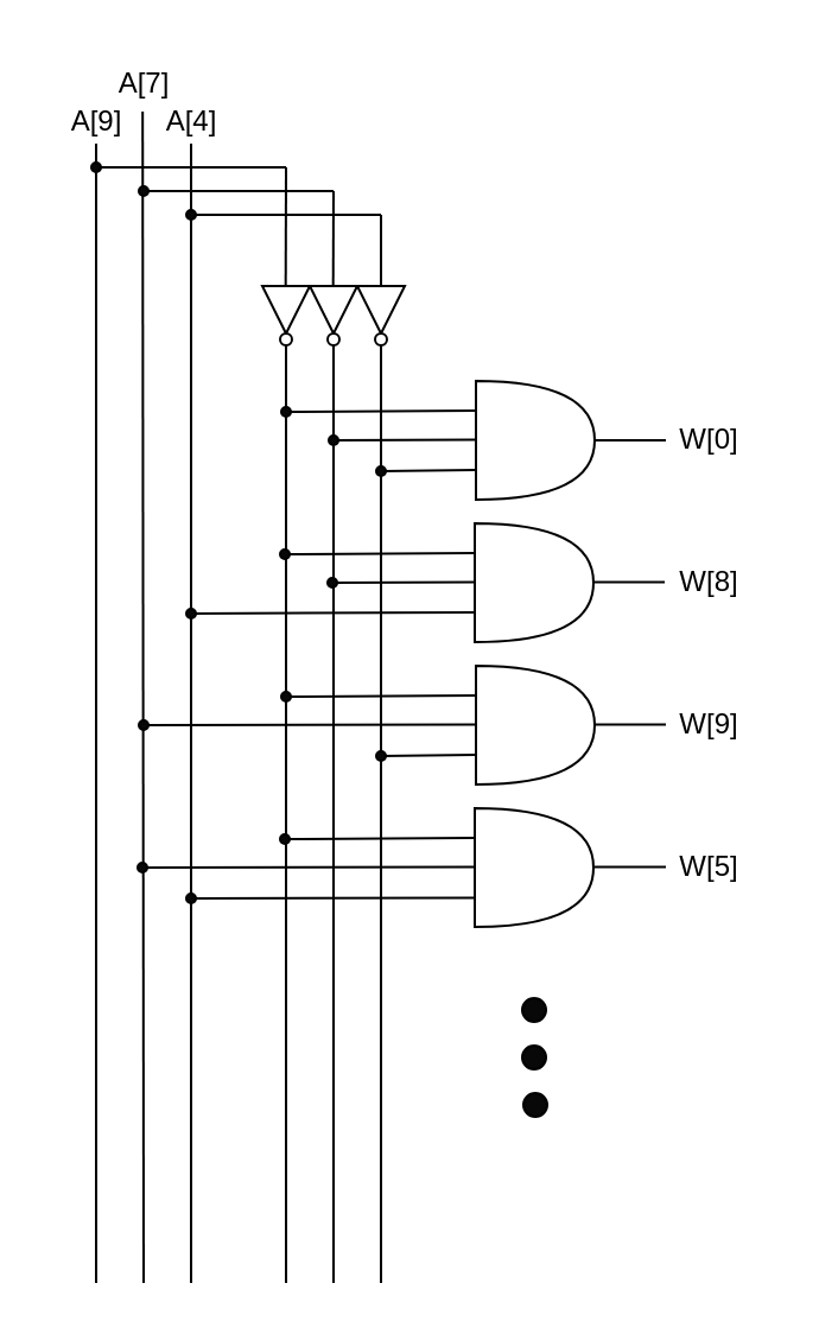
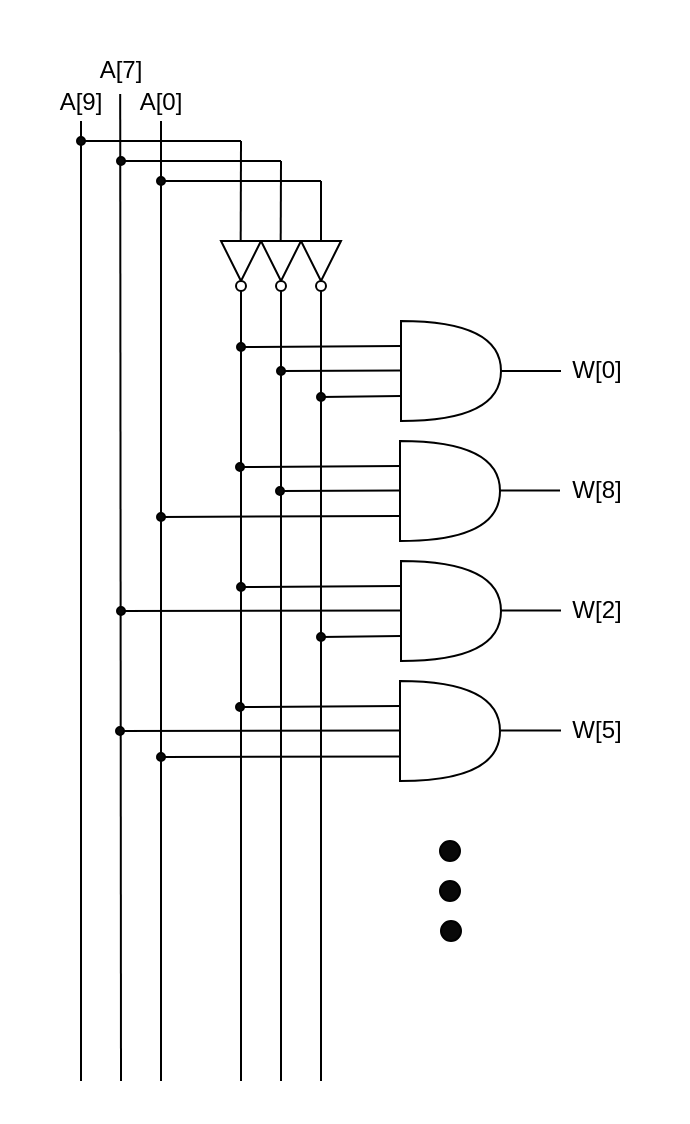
- <mxCell id="57" value="A[4]" style="text;html=1;align=center;verticalAlign=middle;resizable=0;points=[];autosize=1;strokeColor=none;fillColor=none;" vertex="1" parent="1"><mxGeometry x="60" y="36" width="40" height="30" as="geometry" /></mxCell>
+ <mxCell id="57" value="A[0]" style="text;html=1;align=center;verticalAlign=middle;resizable=0;points=[];autosize=1;strokeColor=none;fillColor=none;" vertex="1" parent="1"><mxGeometry x="60" y="36" width="40" height="30" as="geometry" /></mxCell>
- <mxCell id="64" value="W[9]" style="text;html=1;align=center;verticalAlign=middle;resizable=0;points=[];autosize=1;strokeColor=none;fillColor=none;" vertex="1" parent="1"><mxGeometry x="273" y="290" width="50" height="30" as="geometry" /></mxCell>
+ <mxCell id="64" value="W[2]" style="text;html=1;align=center;verticalAlign=middle;resizable=0;points=[];autosize=1;strokeColor=none;fillColor=none;" vertex="1" parent="1"><mxGeometry x="273" y="290" width="50" height="30" as="geometry" /></mxCell>
